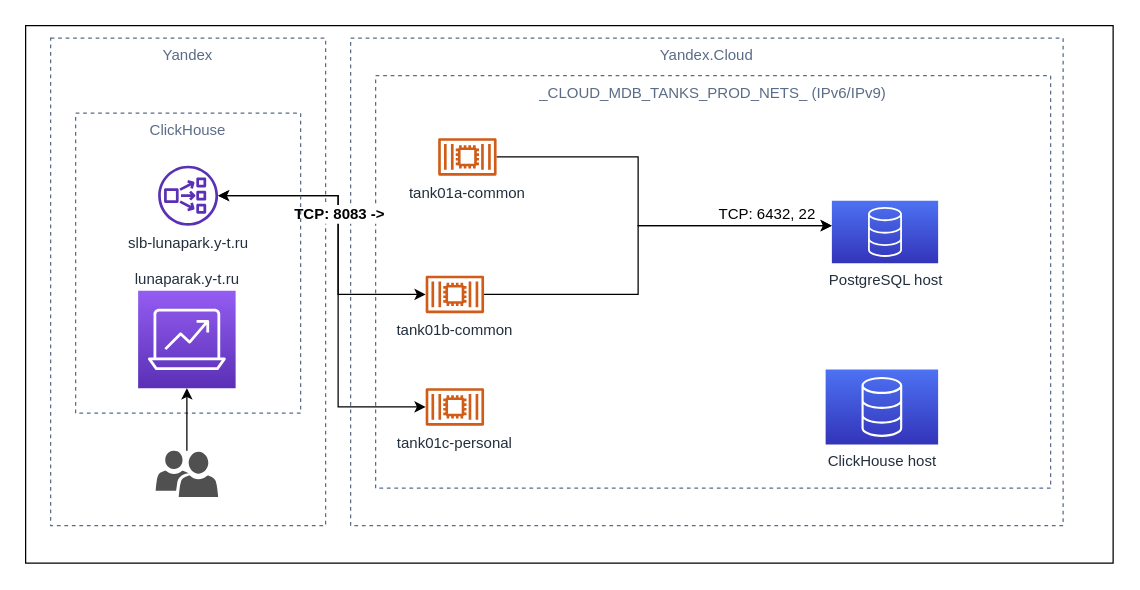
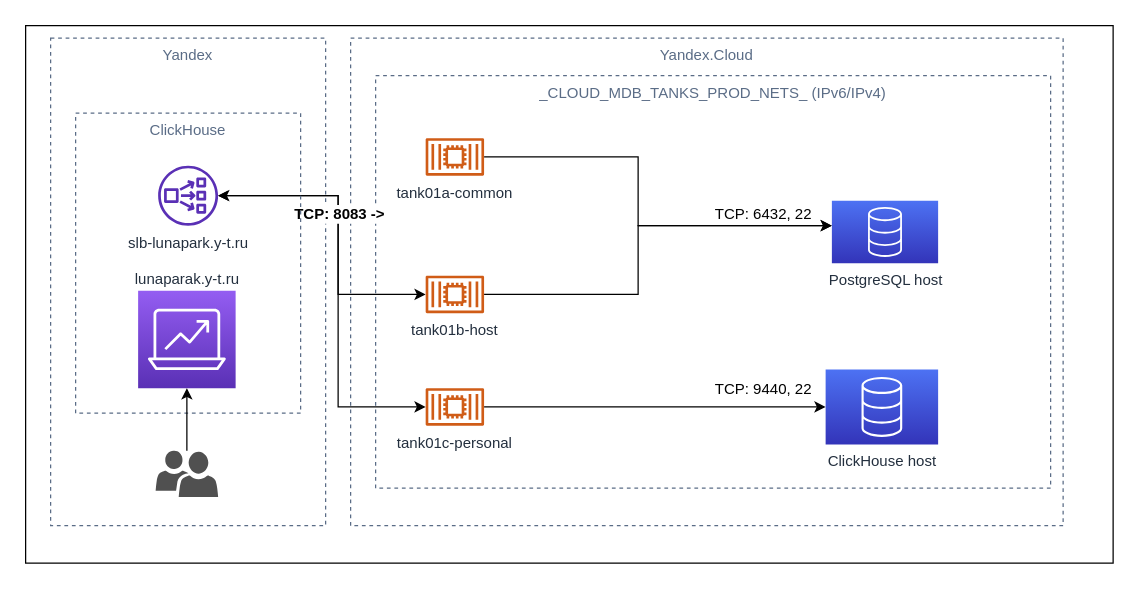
- <mxCell id="5" value="_CLOUD_MDB_TANKS_PROD_NETS_ (IPv6/IPv9)" style="fillColor=none;strokeColor=#5A6C86;dashed=1;verticalAlign=top;fontStyle=0;fontColor=#5A6C86;" parent="1" vertex="1"><mxGeometry x="300" y="60" width="540" height="330" as="geometry" /></mxCell>
+ <mxCell id="5" value="_CLOUD_MDB_TANKS_PROD_NETS_ (IPv6/IPv4)" style="fillColor=none;strokeColor=#5A6C86;dashed=1;verticalAlign=top;fontStyle=0;fontColor=#5A6C86;" parent="1" vertex="1"><mxGeometry x="300" y="60" width="540" height="330" as="geometry" /></mxCell>
- <mxCell id="8" value="tank01a-common" style="outlineConnect=0;fontColor=#232F3E;gradientColor=none;fillColor=#D05C17;strokeColor=none;dashed=0;verticalLabelPosition=bottom;verticalAlign=top;align=center;html=1;fontSize=12;fontStyle=0;aspect=fixed;pointerEvents=1;shape=mxgraph.aws4.container_2;" parent="1" vertex="1"><mxGeometry x="350" y="110" width="46.8" height="30" as="geometry" /></mxCell>
+ <mxCell id="8" value="tank01a-common" style="outlineConnect=0;fontColor=#232F3E;gradientColor=none;fillColor=#D05C17;strokeColor=none;dashed=0;verticalLabelPosition=bottom;verticalAlign=top;align=center;html=1;fontSize=12;fontStyle=0;aspect=fixed;pointerEvents=1;shape=mxgraph.aws4.container_2;" parent="1" vertex="1"><mxGeometry x="340" y="110" width="46.8" height="30" as="geometry" /></mxCell>
- <mxCell id="11" value="tank01b-common" style="outlineConnect=0;fontColor=#232F3E;gradientColor=none;fillColor=#D05C17;strokeColor=none;dashed=0;verticalLabelPosition=bottom;verticalAlign=top;align=center;html=1;fontSize=12;fontStyle=0;aspect=fixed;pointerEvents=1;shape=mxgraph.aws4.container_2;" parent="1" vertex="1"><mxGeometry x="340" y="220" width="46.8" height="30" as="geometry" /></mxCell>
+ <mxCell id="11" value="tank01b-host" style="outlineConnect=0;fontColor=#232F3E;gradientColor=none;fillColor=#D05C17;strokeColor=none;dashed=0;verticalLabelPosition=bottom;verticalAlign=top;align=center;html=1;fontSize=12;fontStyle=0;aspect=fixed;pointerEvents=1;shape=mxgraph.aws4.container_2;" parent="1" vertex="1"><mxGeometry x="340" y="220" width="46.8" height="30" as="geometry" /></mxCell>
+ <mxCell id="12" style="edgeStyle=orthogonalEdgeStyle;rounded=0;orthogonalLoop=1;jettySize=auto;html=1;" parent="1" source="16" target="19" edge="1"><mxGeometry relative="1" as="geometry" /></mxCell>
+ <mxCell id="13" value="TCP: 9440, 22" style="text;html=1;align=center;verticalAlign=middle;resizable=0;points=[];labelBackgroundColor=#ffffff;" parent="12" vertex="1" connectable="0"><mxGeometry x="-0.473" y="3" relative="1" as="geometry"><mxPoint x="151.2" y="-12" as="offset" /></mxGeometry></mxCell>
